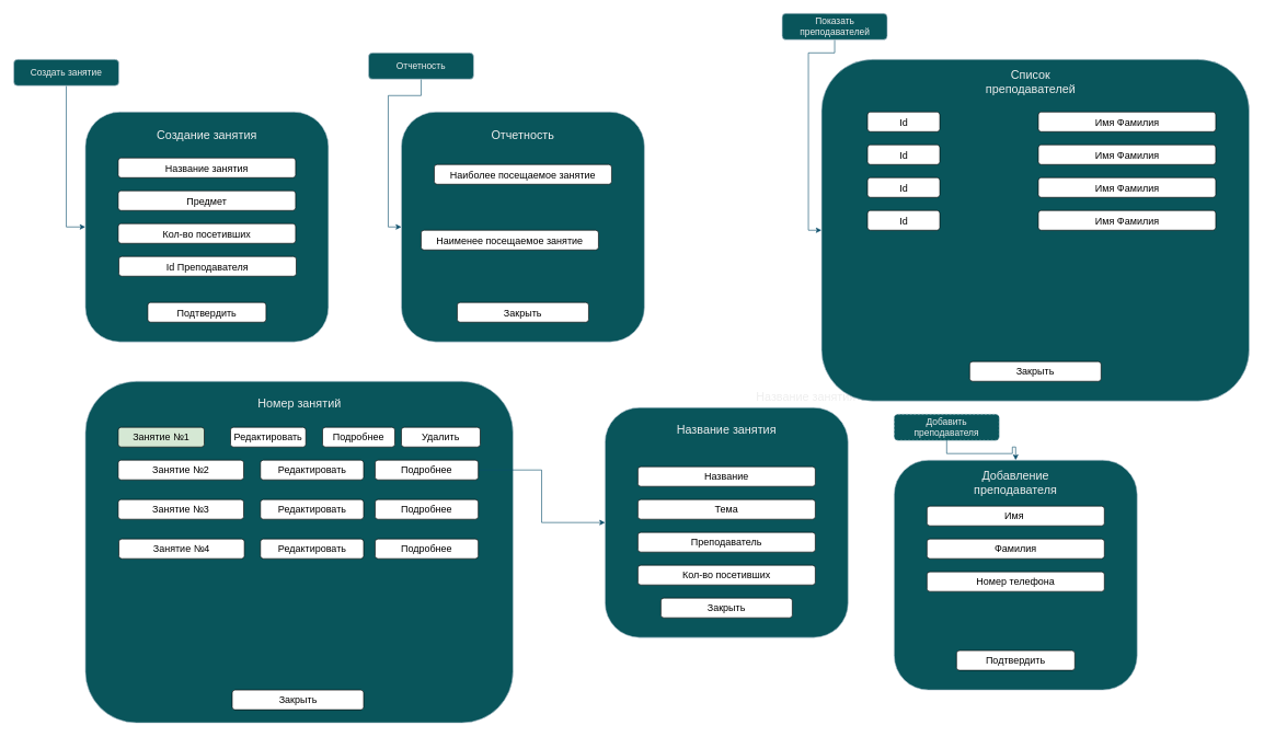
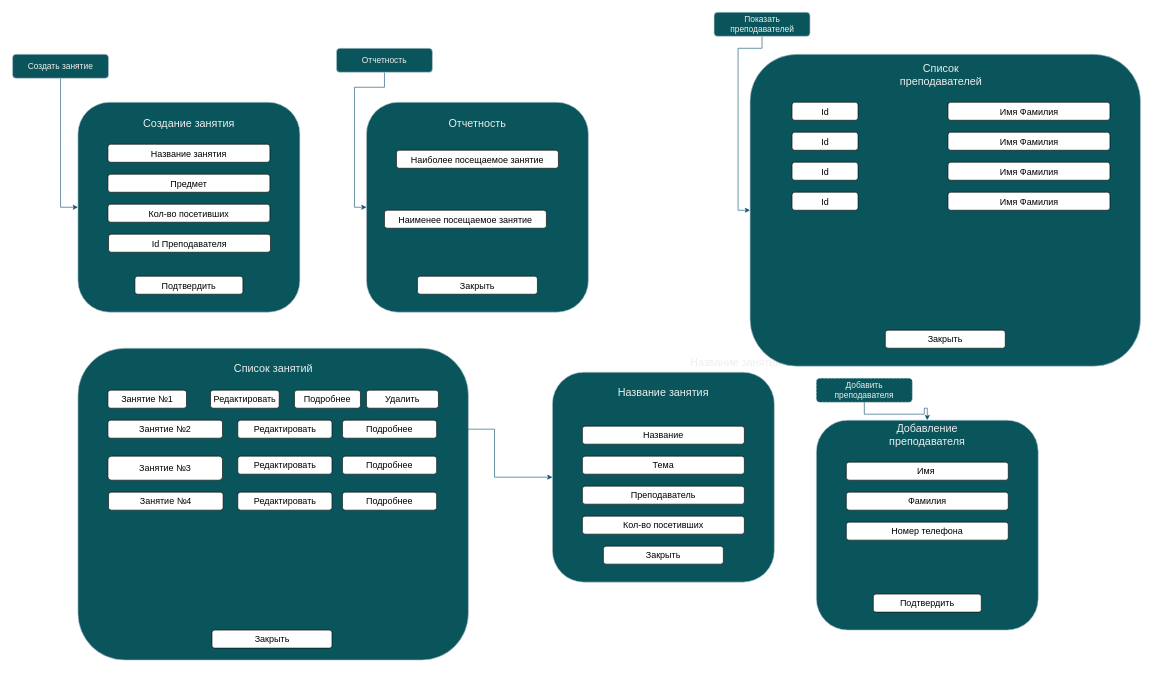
- <mxCell id="12" value="&lt;font style=&quot;font-size: 18px;&quot;&gt;Номер занятий&lt;/font&gt;" style="text;html=1;strokeColor=none;fillColor=none;align=center;verticalAlign=middle;whiteSpace=wrap;rounded=0;fontColor=#EEEEEE;" vertex="1" parent="1"><mxGeometry x="356.5" y="600" width="196" height="30" as="geometry" /></mxCell>
+ <mxCell id="12" value="&lt;font style=&quot;font-size: 18px;&quot;&gt;Список занятий&lt;/font&gt;" style="text;html=1;strokeColor=none;fillColor=none;align=center;verticalAlign=middle;whiteSpace=wrap;rounded=0;fontColor=#EEEEEE;" vertex="1" parent="1"><mxGeometry x="356.5" y="600" width="196" height="30" as="geometry" /></mxCell>
- <mxCell id="13" value="&lt;font style=&quot;font-size: 15px;&quot;&gt;Занятие №1&lt;/font&gt;" style="rounded=1;whiteSpace=wrap;html=1;fillColor=#d5e8d4;" vertex="1" parent="1"><mxGeometry x="179" y="650" width="131" height="30" as="geometry" /></mxCell>
+ <mxCell id="13" value="&lt;font style=&quot;font-size: 15px;&quot;&gt;Занятие №1&lt;/font&gt;" style="rounded=1;whiteSpace=wrap;html=1;" vertex="1" parent="1"><mxGeometry x="179" y="650" width="131" height="30" as="geometry" /></mxCell>
- <mxCell id="48" value="&lt;font style=&quot;font-size: 18px;&quot;&gt;Добавление преподавателя&lt;/font&gt;" style="text;html=1;strokeColor=none;fillColor=none;align=center;verticalAlign=middle;whiteSpace=wrap;rounded=0;fontColor=#EEEEEE;" vertex="1" parent="1"><mxGeometry x="1447" y="720" width="196" height="30" as="geometry" /></mxCell>
+ <mxCell id="48" value="&lt;font style=&quot;font-size: 18px;&quot;&gt;Добавление преподавателя&lt;/font&gt;" style="text;html=1;strokeColor=none;fillColor=none;align=center;verticalAlign=middle;whiteSpace=wrap;rounded=0;fontColor=#EEEEEE;" vertex="1" parent="1"><mxGeometry x="1447" y="710" width="196" height="30" as="geometry" /></mxCell>
- <mxCell id="18" value="&lt;font style=&quot;font-size: 15px;&quot;&gt;Занятие №3&lt;/font&gt;" style="rounded=1;whiteSpace=wrap;html=1;" vertex="1" parent="1"><mxGeometry x="179" y="760" width="191" height="30" as="geometry" /></mxCell>
+ <mxCell id="18" value="&lt;font style=&quot;font-size: 15px;&quot;&gt;Занятие №3&lt;/font&gt;" style="rounded=1;whiteSpace=wrap;html=1;" vertex="1" parent="1"><mxGeometry x="179" y="760" width="191" height="40" as="geometry" /></mxCell>
